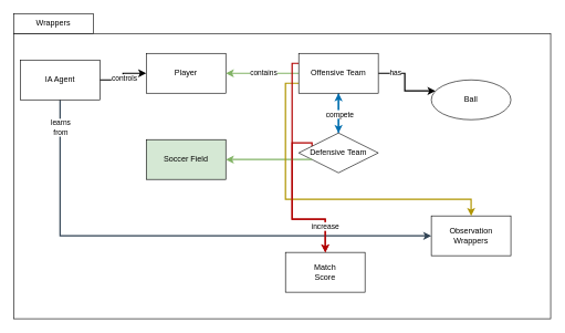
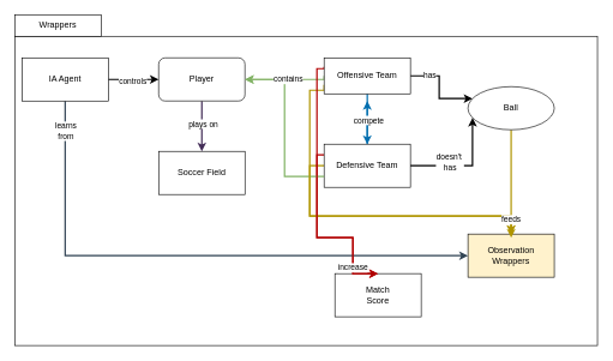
- <mxCell id="8" value="Player" style="rounded=0;whiteSpace=wrap;html=1;" vertex="1" parent="2"><mxGeometry x="200" y="60" width="120" height="60" as="geometry" /></mxCell>
+ <mxCell id="8" value="Player" style="whiteSpace=wrap;html=1;rounded=1;" vertex="1" parent="2"><mxGeometry x="200" y="60" width="120" height="60" as="geometry" /></mxCell>
- <mxCell id="30" value="Offensive Team" style="rounded=0;whiteSpace=wrap;html=1;" vertex="1" parent="1"><mxGeometry x="450" y="80" width="120" height="60" as="geometry" /></mxCell>
+ <mxCell id="30" value="Offensive Team" style="rounded=0;whiteSpace=wrap;html=1;" vertex="1" parent="1"><mxGeometry x="450" y="80" width="120" height="50" as="geometry" /></mxCell>
- <mxCell id="20" value="IA Agent" style="rounded=0;whiteSpace=wrap;html=1;" vertex="1" parent="1"><mxGeometry x="30" y="90" width="120" height="60" as="geometry" /></mxCell>
+ <mxCell id="20" value="IA Agent" style="rounded=0;whiteSpace=wrap;html=1;" vertex="1" parent="1"><mxGeometry x="30" y="80" width="120" height="60" as="geometry" /></mxCell>
+ <mxCell id="6" style="edgeStyle=orthogonalEdgeStyle;rounded=0;orthogonalLoop=1;jettySize=auto;html=1;strokeWidth=2;fillColor=#76608a;strokeColor=#432D57;" edge="1" parent="2" source="8" target="5"><mxGeometry relative="1" as="geometry" /></mxCell>
+ <mxCell id="7" value="plays on" style="edgeLabel;html=1;align=center;verticalAlign=middle;resizable=0;points=[];" vertex="1" connectable="0" parent="6"><mxGeometry x="-0.11" y="1" relative="1" as="geometry"><mxPoint as="offset" /></mxGeometry></mxCell>
+ <mxCell id="11" style="edgeStyle=orthogonalEdgeStyle;rounded=0;orthogonalLoop=1;jettySize=auto;html=1;exitX=0;exitY=0.5;exitDx=0;exitDy=0;entryX=0.5;entryY=0;entryDx=0;entryDy=0;strokeWidth=2;fillColor=#e3c800;strokeColor=#B09500;" edge="1" parent="2" source="13" target="15"><mxGeometry relative="1" as="geometry"><mxPoint x="690" y="310" as="targetPoint" /><Array as="points"><mxPoint x="410" y="210" /><mxPoint x="410" y="280" /><mxPoint x="690" y="280" /></Array></mxGeometry></mxCell>
- <mxCell id="13" value="Defensive Team" style="rhombus;whiteSpace=wrap;html=1;" vertex="1" parent="2"><mxGeometry x="430" y="180" width="120" height="60" as="geometry" /></mxCell>
+ <mxCell id="13" value="Defensive Team" style="rounded=0;whiteSpace=wrap;html=1;" vertex="1" parent="2"><mxGeometry x="430" y="180" width="120" height="60" as="geometry" /></mxCell>
+ <mxCell id="31" style="edgeStyle=orthogonalEdgeStyle;rounded=0;orthogonalLoop=1;jettySize=auto;html=1;exitX=1;exitY=0.5;exitDx=0;exitDy=0;entryX=0;entryY=0.75;entryDx=0;entryDy=0;strokeWidth=2;" edge="1" parent="1" source="13" target="35"><mxGeometry relative="1" as="geometry" /></mxCell>
+ <mxCell id="32" value="doesn't&amp;nbsp;&lt;br&gt;has" style="edgeLabel;html=1;align=center;verticalAlign=middle;resizable=0;points=[];" vertex="1" connectable="0" parent="31"><mxGeometry x="-0.292" y="1" relative="1" as="geometry"><mxPoint y="-5" as="offset" /></mxGeometry></mxCell>
+ <mxCell id="33" style="edgeStyle=orthogonalEdgeStyle;rounded=0;orthogonalLoop=1;jettySize=auto;html=1;exitX=0.5;exitY=1;exitDx=0;exitDy=0;entryX=0.5;entryY=0.083;entryDx=0;entryDy=0;entryPerimeter=0;strokeWidth=2;fillColor=#e3c800;strokeColor=#B09500;" edge="1" parent="1" source="35" target="15"><mxGeometry relative="1" as="geometry" /></mxCell>
+ <mxCell id="34" value="feeds" style="edgeLabel;html=1;align=center;verticalAlign=middle;resizable=0;points=[];" vertex="1" connectable="0" parent="33"><mxGeometry x="0.66" y="-1" relative="1" as="geometry"><mxPoint as="offset" /></mxGeometry></mxCell>
- <mxCell id="5" value="Soccer Field" style="rounded=0;whiteSpace=wrap;html=1;fillColor=#d5e8d4;" vertex="1" parent="2"><mxGeometry x="200" y="190" width="120" height="60" as="geometry" /></mxCell>
+ <mxCell id="5" value="Soccer Field" style="rounded=0;whiteSpace=wrap;html=1;" vertex="1" parent="2"><mxGeometry x="200" y="190" width="120" height="60" as="geometry" /></mxCell>
- <mxCell id="14" style="edgeStyle=orthogonalEdgeStyle;rounded=0;orthogonalLoop=1;jettySize=auto;html=1;fillColor=#d5e8d4;strokeColor=#82b366;strokeWidth=2;exitX=0;exitY=0.75;exitDx=0;exitDy=0;" edge="1" parent="2" source="13" target="5"><mxGeometry relative="1" as="geometry" /></mxCell>
+ <mxCell id="14" style="edgeStyle=orthogonalEdgeStyle;rounded=0;orthogonalLoop=1;jettySize=auto;html=1;entryX=1;entryY=0.5;entryDx=0;entryDy=0;fillColor=#d5e8d4;strokeColor=#82b366;strokeWidth=2;exitX=0;exitY=0.75;exitDx=0;exitDy=0;" edge="1" parent="2" source="13" target="8"><mxGeometry relative="1" as="geometry" /></mxCell>
- <mxCell id="15" value="Observation Wrappers" style="rounded=0;whiteSpace=wrap;html=1;" vertex="1" parent="2"><mxGeometry x="630" y="305" width="120" height="60" as="geometry" /></mxCell>
+ <mxCell id="15" value="Observation Wrappers" style="rounded=0;whiteSpace=wrap;html=1;fillColor=#fff2cc;" vertex="1" parent="2"><mxGeometry x="630" y="305" width="120" height="60" as="geometry" /></mxCell>
- <mxCell id="9" value="Match&lt;br&gt;Score" style="rounded=0;whiteSpace=wrap;html=1;" vertex="1" parent="2"><mxGeometry x="410" y="360" width="120" height="60" as="geometry" /></mxCell>
+ <mxCell id="9" value="Match&lt;br&gt;Score" style="rounded=0;whiteSpace=wrap;html=1;" vertex="1" parent="2"><mxGeometry x="445" y="360" width="120" height="60" as="geometry" /></mxCell>
